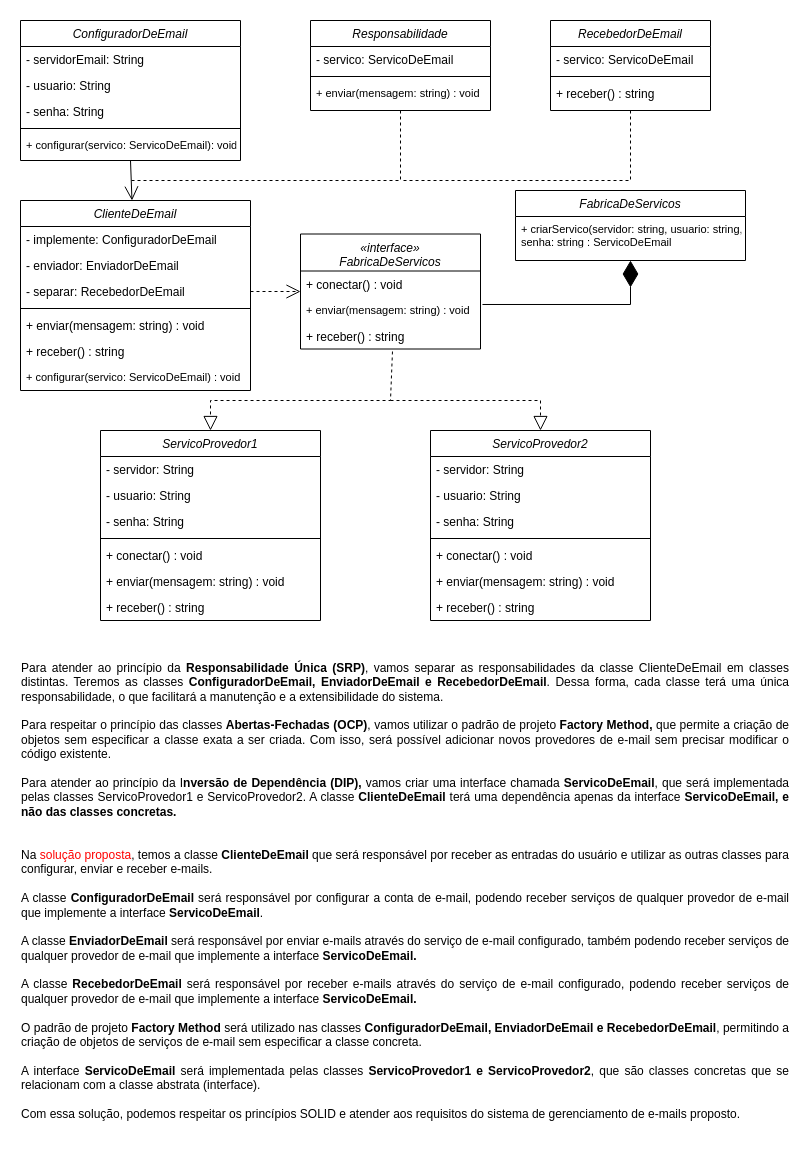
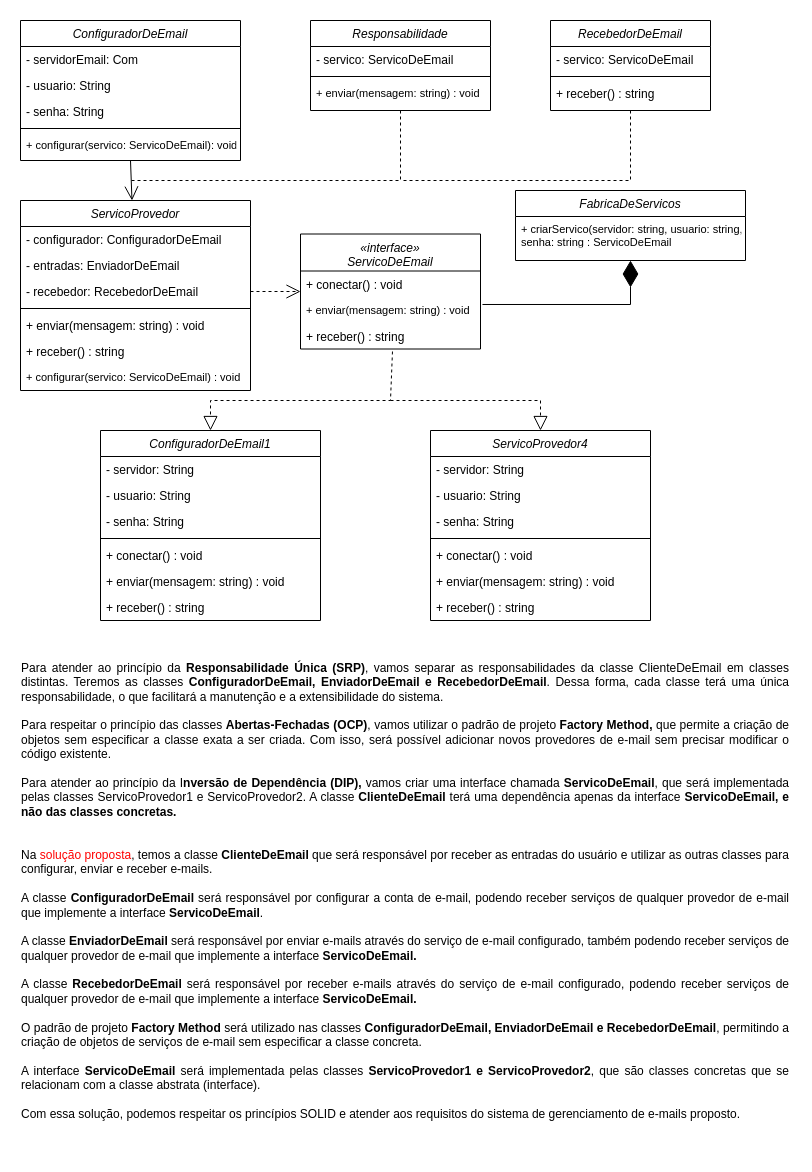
- <mxCell id="3" value="- servidorEmail: String" style="text;align=left;verticalAlign=top;spacingLeft=4;spacingRight=4;overflow=hidden;rotatable=0;points=[[0,0.5],[1,0.5]];portConstraint=eastwest;" parent="2" vertex="1"><mxGeometry y="26" width="220" height="26" as="geometry" /></mxCell>
+ <mxCell id="3" value="- servidorEmail: Com" style="text;align=left;verticalAlign=top;spacingLeft=4;spacingRight=4;overflow=hidden;rotatable=0;points=[[0,0.5],[1,0.5]];portConstraint=eastwest;" parent="2" vertex="1"><mxGeometry y="26" width="220" height="26" as="geometry" /></mxCell>
- <mxCell id="33" value="ClienteDeEmail" style="swimlane;fontStyle=2;align=center;verticalAlign=top;childLayout=stackLayout;horizontal=1;startSize=26;horizontalStack=0;resizeParent=1;resizeLast=0;collapsible=1;marginBottom=0;rounded=0;shadow=0;strokeWidth=1;" vertex="1" parent="1"><mxGeometry x="20" y="200" width="230" height="190" as="geometry"><mxRectangle x="230" y="140" width="160" height="26" as="alternateBounds" /></mxGeometry></mxCell>
+ <mxCell id="33" value="ServicoProvedor" style="swimlane;fontStyle=2;align=center;verticalAlign=top;childLayout=stackLayout;horizontal=1;startSize=26;horizontalStack=0;resizeParent=1;resizeLast=0;collapsible=1;marginBottom=0;rounded=0;shadow=0;strokeWidth=1;" vertex="1" parent="1"><mxGeometry x="20" y="200" width="230" height="190" as="geometry"><mxRectangle x="230" y="140" width="160" height="26" as="alternateBounds" /></mxGeometry></mxCell>
- <mxCell id="34" value="- implemente: ConfiguradorDeEmail" style="text;align=left;verticalAlign=top;spacingLeft=4;spacingRight=4;overflow=hidden;rotatable=0;points=[[0,0.5],[1,0.5]];portConstraint=eastwest;" vertex="1" parent="33"><mxGeometry y="26" width="230" height="26" as="geometry" /></mxCell>
+ <mxCell id="34" value="- configurador: ConfiguradorDeEmail" style="text;align=left;verticalAlign=top;spacingLeft=4;spacingRight=4;overflow=hidden;rotatable=0;points=[[0,0.5],[1,0.5]];portConstraint=eastwest;" vertex="1" parent="33"><mxGeometry y="26" width="230" height="26" as="geometry" /></mxCell>
- <mxCell id="45" value="«interface»&#10;FabricaDeServicos" style="swimlane;fontStyle=2;align=center;verticalAlign=top;childLayout=stackLayout;horizontal=1;startSize=37;horizontalStack=0;resizeParent=1;resizeLast=0;collapsible=1;marginBottom=0;rounded=0;shadow=0;strokeWidth=1;" vertex="1" parent="1"><mxGeometry x="300" y="233.5" width="180" height="115" as="geometry"><mxRectangle x="230" y="140" width="160" height="26" as="alternateBounds" /></mxGeometry></mxCell>
+ <mxCell id="45" value="«interface»&#10;ServicoDeEmail" style="swimlane;fontStyle=2;align=center;verticalAlign=top;childLayout=stackLayout;horizontal=1;startSize=37;horizontalStack=0;resizeParent=1;resizeLast=0;collapsible=1;marginBottom=0;rounded=0;shadow=0;strokeWidth=1;" vertex="1" parent="1"><mxGeometry x="300" y="233.5" width="180" height="115" as="geometry"><mxRectangle x="230" y="140" width="160" height="26" as="alternateBounds" /></mxGeometry></mxCell>
- <mxCell id="35" value="- enviador: EnviadorDeEmail" style="text;align=left;verticalAlign=top;spacingLeft=4;spacingRight=4;overflow=hidden;rotatable=0;points=[[0,0.5],[1,0.5]];portConstraint=eastwest;rounded=0;shadow=0;html=0;" vertex="1" parent="33"><mxGeometry y="52" width="230" height="26" as="geometry" /></mxCell>
+ <mxCell id="35" value="- entradas: EnviadorDeEmail" style="text;align=left;verticalAlign=top;spacingLeft=4;spacingRight=4;overflow=hidden;rotatable=0;points=[[0,0.5],[1,0.5]];portConstraint=eastwest;rounded=0;shadow=0;html=0;" vertex="1" parent="33"><mxGeometry y="52" width="230" height="26" as="geometry" /></mxCell>
- <mxCell id="36" value="- separar: RecebedorDeEmail" style="text;align=left;verticalAlign=top;spacingLeft=4;spacingRight=4;overflow=hidden;rotatable=0;points=[[0,0.5],[1,0.5]];portConstraint=eastwest;rounded=0;shadow=0;html=0;" vertex="1" parent="33"><mxGeometry y="78" width="230" height="26" as="geometry" /></mxCell>
+ <mxCell id="36" value="- recebedor: RecebedorDeEmail" style="text;align=left;verticalAlign=top;spacingLeft=4;spacingRight=4;overflow=hidden;rotatable=0;points=[[0,0.5],[1,0.5]];portConstraint=eastwest;rounded=0;shadow=0;html=0;" vertex="1" parent="33"><mxGeometry y="78" width="230" height="26" as="geometry" /></mxCell>
- <mxCell id="17" value="ServicoProvedor1" style="swimlane;fontStyle=2;align=center;verticalAlign=top;childLayout=stackLayout;horizontal=1;startSize=26;horizontalStack=0;resizeParent=1;resizeLast=0;collapsible=1;marginBottom=0;rounded=0;shadow=0;strokeWidth=1;" vertex="1" parent="1"><mxGeometry x="100" y="430" width="220" height="190" as="geometry"><mxRectangle x="230" y="140" width="160" height="26" as="alternateBounds" /></mxGeometry></mxCell>
+ <mxCell id="17" value="ConfiguradorDeEmail1" style="swimlane;fontStyle=2;align=center;verticalAlign=top;childLayout=stackLayout;horizontal=1;startSize=26;horizontalStack=0;resizeParent=1;resizeLast=0;collapsible=1;marginBottom=0;rounded=0;shadow=0;strokeWidth=1;" vertex="1" parent="1"><mxGeometry x="100" y="430" width="220" height="190" as="geometry"><mxRectangle x="230" y="140" width="160" height="26" as="alternateBounds" /></mxGeometry></mxCell>
- <mxCell id="25" value="ServicoProvedor2" style="swimlane;fontStyle=2;align=center;verticalAlign=top;childLayout=stackLayout;horizontal=1;startSize=26;horizontalStack=0;resizeParent=1;resizeLast=0;collapsible=1;marginBottom=0;rounded=0;shadow=0;strokeWidth=1;" vertex="1" parent="1"><mxGeometry x="430" y="430" width="220" height="190" as="geometry"><mxRectangle x="230" y="140" width="160" height="26" as="alternateBounds" /></mxGeometry></mxCell>
+ <mxCell id="25" value="ServicoProvedor4" style="swimlane;fontStyle=2;align=center;verticalAlign=top;childLayout=stackLayout;horizontal=1;startSize=26;horizontalStack=0;resizeParent=1;resizeLast=0;collapsible=1;marginBottom=0;rounded=0;shadow=0;strokeWidth=1;" vertex="1" parent="1"><mxGeometry x="430" y="430" width="220" height="190" as="geometry"><mxRectangle x="230" y="140" width="160" height="26" as="alternateBounds" /></mxGeometry></mxCell>
